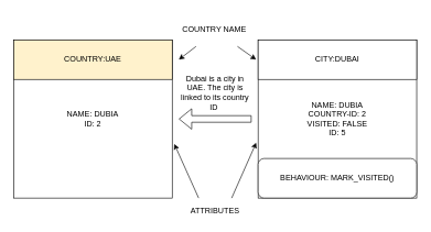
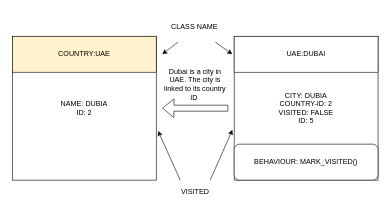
- <mxCell id="8" value="COUNTRY NAME" style="text;html=1;strokeColor=none;fillColor=none;align=center;verticalAlign=middle;whiteSpace=wrap;rounded=0;" parent="1" vertex="1"><mxGeometry x="268.5" width="110" height="50" as="geometry" y="20" /></mxCell>
+ <mxCell id="8" value="CLASS NAME" style="text;html=1;strokeColor=none;fillColor=none;align=center;verticalAlign=middle;whiteSpace=wrap;rounded=0;" parent="1" vertex="1"><mxGeometry x="268.5" width="110" height="50" as="geometry" y="20" /></mxCell>
- <mxCell id="4" value="CITY:DUBAI" style="rounded=0;whiteSpace=wrap;html=1;" parent="1" vertex="1"><mxGeometry x="390" y="60" width="240" height="60" as="geometry" /></mxCell>
+ <mxCell id="4" value="UAE:DUBAI" style="rounded=0;whiteSpace=wrap;html=1;" parent="1" vertex="1"><mxGeometry x="390" y="60" width="240" height="60" as="geometry" /></mxCell>
- <mxCell id="2" value="&lt;span&gt;NAME: DUBIA&lt;br&gt;&lt;/span&gt;COUNTRY-ID: 2&lt;br&gt;&lt;span&gt;VISITED: FALSE&lt;/span&gt;&lt;br&gt;&lt;span&gt;ID: 5&lt;/span&gt;" style="whiteSpace=wrap;html=1;aspect=fixed;" parent="1" vertex="1"><mxGeometry x="390" y="60" width="240" height="240" as="geometry" /></mxCell>
+ <mxCell id="2" value="&lt;span&gt;CITY: DUBIA&lt;br&gt;&lt;/span&gt;COUNTRY-ID: 2&lt;br&gt;&lt;span&gt;VISITED: FALSE&lt;/span&gt;&lt;br&gt;&lt;span&gt;ID: 5&lt;/span&gt;" style="whiteSpace=wrap;html=1;aspect=fixed;" parent="1" vertex="1"><mxGeometry x="390" y="60" width="240" height="240" as="geometry" /></mxCell>
- <mxCell id="13" value="ATTRIBUTES&lt;br&gt;" style="text;html=1;strokeColor=none;fillColor=none;align=center;verticalAlign=middle;whiteSpace=wrap;rounded=0;" parent="1" vertex="1"><mxGeometry x="280" y="310" width="90" height="20" as="geometry" /></mxCell>
+ <mxCell id="13" value="VISITED&lt;br&gt;" style="text;html=1;strokeColor=none;fillColor=none;align=center;verticalAlign=middle;whiteSpace=wrap;rounded=0;" parent="1" vertex="1"><mxGeometry x="280" y="310" width="90" height="20" as="geometry" /></mxCell>
